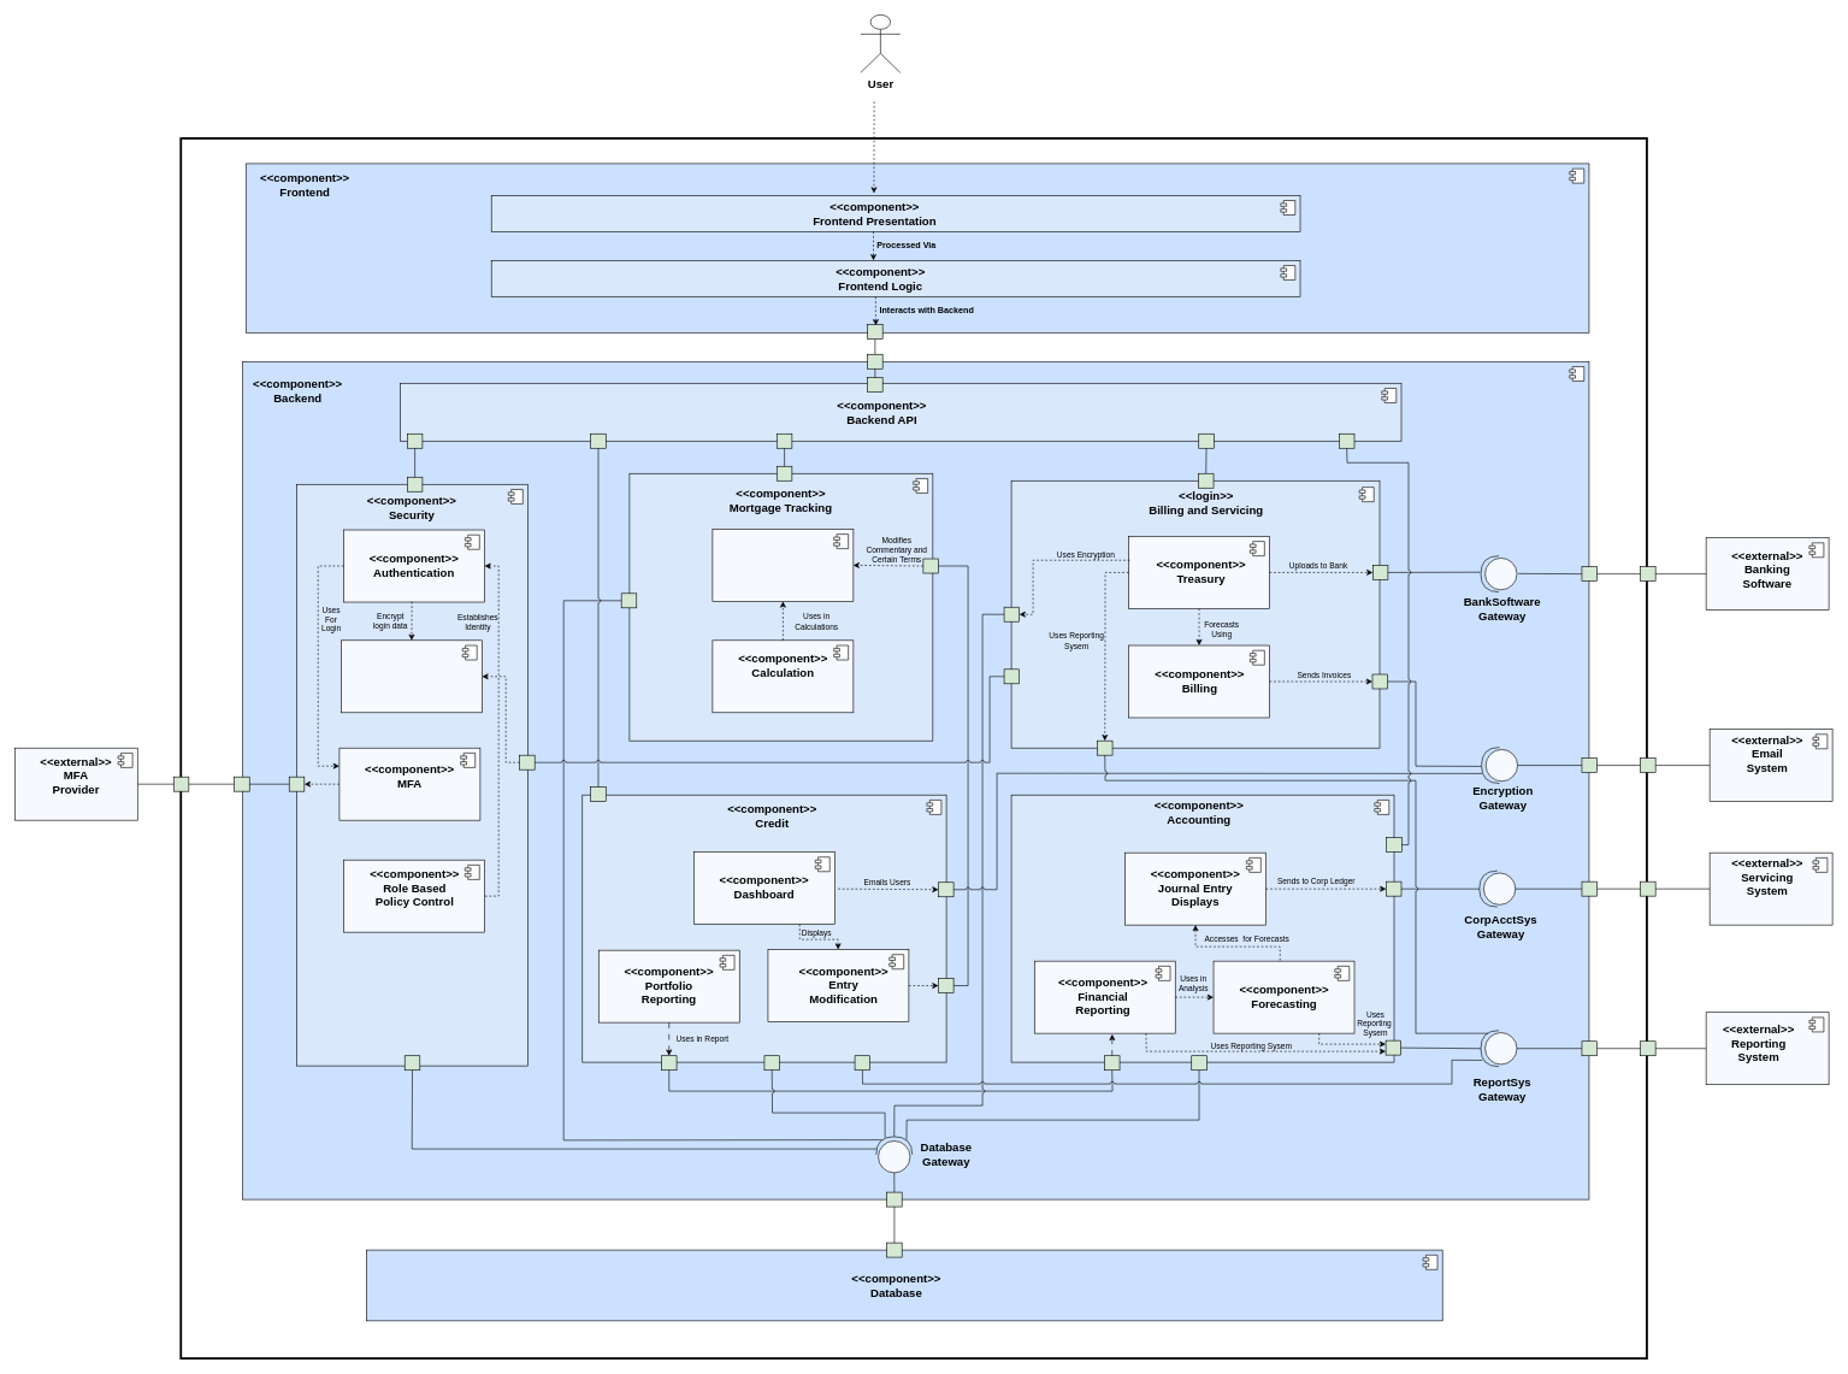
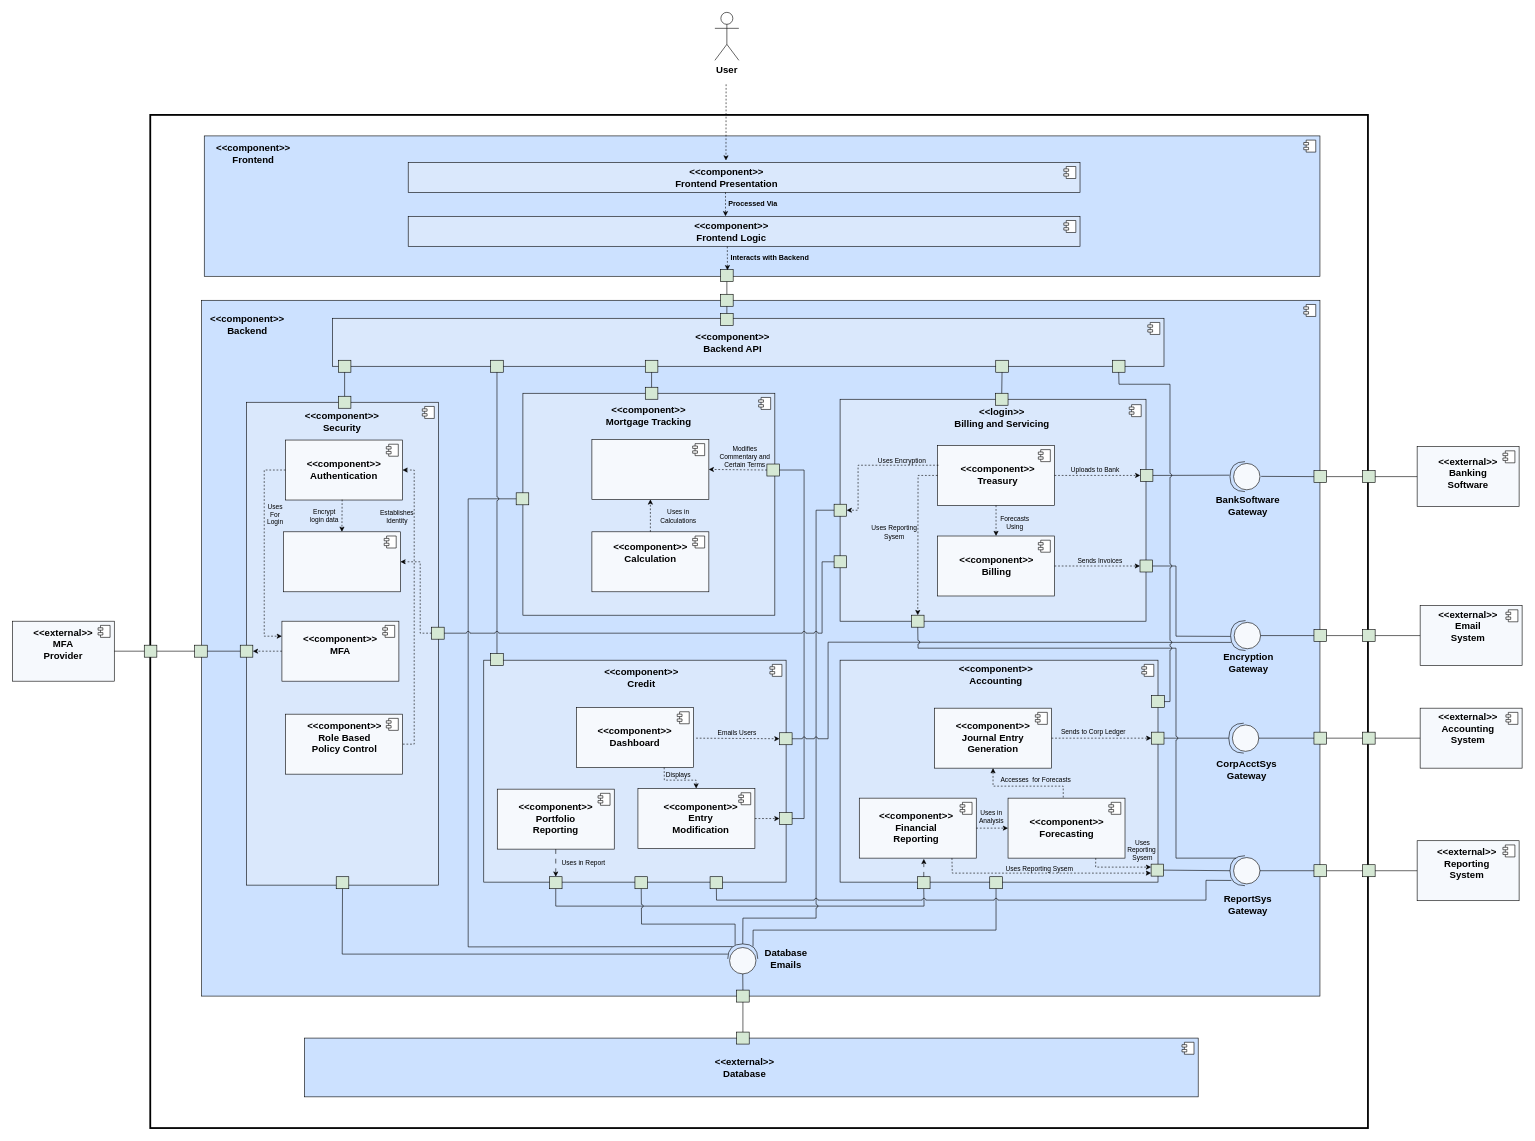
- <mxCell id="35" value="&lt;font style=&quot;font-size: 16px;&quot;&gt;&lt;b&gt;User&lt;/b&gt;&lt;/font&gt;" style="shape=umlActor;verticalLabelPosition=bottom;verticalAlign=top;html=1;outlineConnect=0;aspect=fixed;" parent="1" vertex="1"><mxGeometry x="1191.25" y="20" width="55" height="80" as="geometry" /></mxCell>
+ <mxCell id="35" value="&lt;font style=&quot;font-size: 16px;&quot;&gt;&lt;b&gt;User&lt;/b&gt;&lt;/font&gt;" style="shape=umlActor;verticalLabelPosition=bottom;verticalAlign=top;html=1;outlineConnect=0;aspect=fixed;" parent="1" vertex="1"><mxGeometry x="1191.25" y="20" width="40" height="80" as="geometry" /></mxCell>
- <mxCell id="91" value="&lt;b&gt;&lt;font style=&quot;font-size: 16px;&quot;&gt;&amp;lt;&amp;lt;external&amp;gt;&amp;gt;&lt;/font&gt;&lt;/b&gt;&lt;div&gt;&lt;span style=&quot;font-size: 16px;&quot;&gt;&lt;b&gt;Servicing System&lt;/b&gt;&lt;/span&gt;&lt;/div&gt;" style="text;html=1;align=center;verticalAlign=middle;whiteSpace=wrap;rounded=0;" parent="1" vertex="1"><mxGeometry x="2397" y="1199" width="100" height="30" as="geometry" /></mxCell>
+ <mxCell id="91" value="&lt;b&gt;&lt;font style=&quot;font-size: 16px;&quot;&gt;&amp;lt;&amp;lt;external&amp;gt;&amp;gt;&lt;/font&gt;&lt;/b&gt;&lt;div&gt;&lt;span style=&quot;font-size: 16px;&quot;&gt;&lt;b&gt;Accounting System&lt;/b&gt;&lt;/span&gt;&lt;/div&gt;" style="text;html=1;align=center;verticalAlign=middle;whiteSpace=wrap;rounded=0;" parent="1" vertex="1"><mxGeometry x="2397" y="1199" width="100" height="30" as="geometry" /></mxCell>
- <mxCell id="67" value="&lt;b&gt;&lt;font style=&quot;font-size: 16px;&quot;&gt;&amp;lt;&amp;lt;component&amp;gt;&amp;gt;&lt;/font&gt;&lt;/b&gt;&lt;div&gt;&lt;span style=&quot;font-size: 16px;&quot;&gt;&lt;b&gt;Journal Entry Displays&lt;/b&gt;&lt;/span&gt;&lt;/div&gt;" style="text;html=1;align=center;verticalAlign=middle;whiteSpace=wrap;rounded=0;" parent="1" vertex="1"><mxGeometry x="1595" y="1214" width="120" height="30" as="geometry" /></mxCell>
+ <mxCell id="67" value="&lt;b&gt;&lt;font style=&quot;font-size: 16px;&quot;&gt;&amp;lt;&amp;lt;component&amp;gt;&amp;gt;&lt;/font&gt;&lt;/b&gt;&lt;div&gt;&lt;span style=&quot;font-size: 16px;&quot;&gt;&lt;b&gt;Journal Entry Generation&lt;/b&gt;&lt;/span&gt;&lt;/div&gt;" style="text;html=1;align=center;verticalAlign=middle;whiteSpace=wrap;rounded=0;" parent="1" vertex="1"><mxGeometry x="1595" y="1214" width="120" height="30" as="geometry" /></mxCell>
- <mxCell id="88" value="&lt;b&gt;&lt;font style=&quot;font-size: 16px;&quot;&gt;&amp;lt;&amp;lt;external&amp;gt;&amp;gt;&lt;/font&gt;&lt;/b&gt;&lt;div&gt;&lt;span style=&quot;font-size: 16px;&quot;&gt;&lt;b&gt;Reporting System&lt;/b&gt;&lt;/span&gt;&lt;/div&gt;" style="text;html=1;align=center;verticalAlign=middle;whiteSpace=wrap;rounded=0;" parent="1" vertex="1"><mxGeometry x="2385" y="1429" width="100" height="30" as="geometry" /></mxCell>
+ <mxCell id="88" value="&lt;b&gt;&lt;font style=&quot;font-size: 16px;&quot;&gt;&amp;lt;&amp;lt;external&amp;gt;&amp;gt;&lt;/font&gt;&lt;/b&gt;&lt;div&gt;&lt;span style=&quot;font-size: 16px;&quot;&gt;&lt;b&gt;Reporting System&lt;/b&gt;&lt;/span&gt;&lt;/div&gt;" style="text;html=1;align=center;verticalAlign=middle;whiteSpace=wrap;rounded=0;" parent="1" vertex="1"><mxGeometry x="2395" y="1424" width="100" height="30" as="geometry" /></mxCell>
- <mxCell id="129" value="&lt;font style=&quot;font-size: 16px;&quot;&gt;Database&lt;/font&gt;&lt;div&gt;&lt;font style=&quot;font-size: 16px;&quot;&gt;Gateway&lt;/font&gt;&lt;/div&gt;" style="text;html=1;align=center;verticalAlign=middle;whiteSpace=wrap;rounded=0;fontStyle=1" parent="1" vertex="1"><mxGeometry x="1279.76" y="1582" width="60" height="30" as="geometry" /></mxCell>
+ <mxCell id="129" value="&lt;font style=&quot;font-size: 16px;&quot;&gt;Database&lt;/font&gt;&lt;div&gt;&lt;font style=&quot;font-size: 16px;&quot;&gt;Emails&lt;/font&gt;&lt;/div&gt;" style="text;html=1;align=center;verticalAlign=middle;whiteSpace=wrap;rounded=0;fontStyle=1" parent="1" vertex="1"><mxGeometry x="1279.76" y="1582" width="60" height="30" as="geometry" /></mxCell>
- <mxCell id="188" value="&lt;b&gt;&lt;font style=&quot;font-size: 16px;&quot;&gt;&amp;lt;&amp;lt;component&amp;gt;&amp;gt;&lt;/font&gt;&lt;/b&gt;&lt;div&gt;&lt;b&gt;&lt;font style=&quot;font-size: 16px;&quot;&gt;Database&lt;/font&gt;&lt;/b&gt;&lt;/div&gt;" style="text;html=1;align=center;verticalAlign=middle;whiteSpace=wrap;rounded=0;" parent="1" vertex="1"><mxGeometry x="1181.25" y="1764" width="120" height="30" as="geometry" /></mxCell>
+ <mxCell id="188" value="&lt;b&gt;&lt;font style=&quot;font-size: 16px;&quot;&gt;&amp;lt;&amp;lt;external&amp;gt;&amp;gt;&lt;/font&gt;&lt;/b&gt;&lt;div&gt;&lt;b&gt;&lt;font style=&quot;font-size: 16px;&quot;&gt;Database&lt;/font&gt;&lt;/b&gt;&lt;/div&gt;" style="text;html=1;align=center;verticalAlign=middle;whiteSpace=wrap;rounded=0;" parent="1" vertex="1"><mxGeometry x="1181.25" y="1764" width="120" height="30" as="geometry" /></mxCell>
